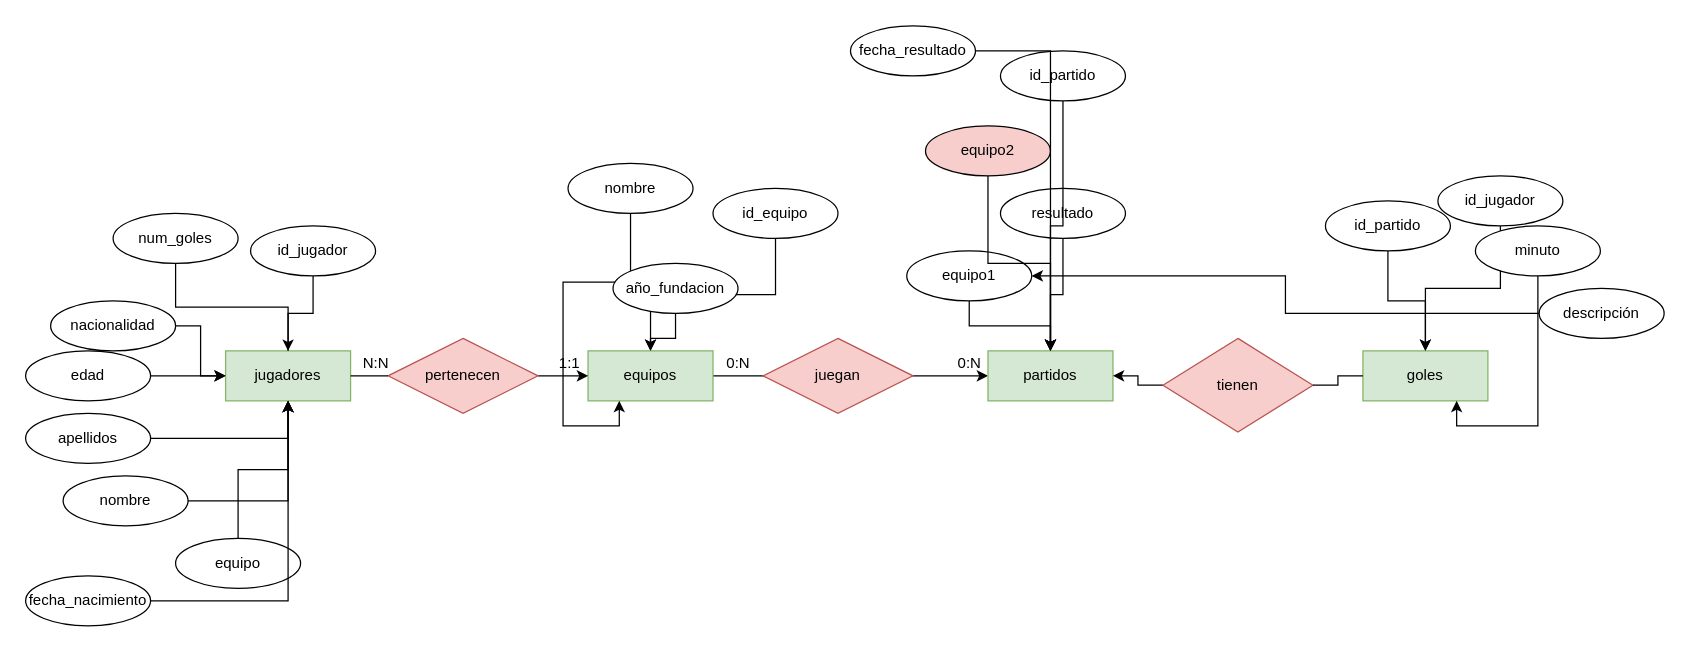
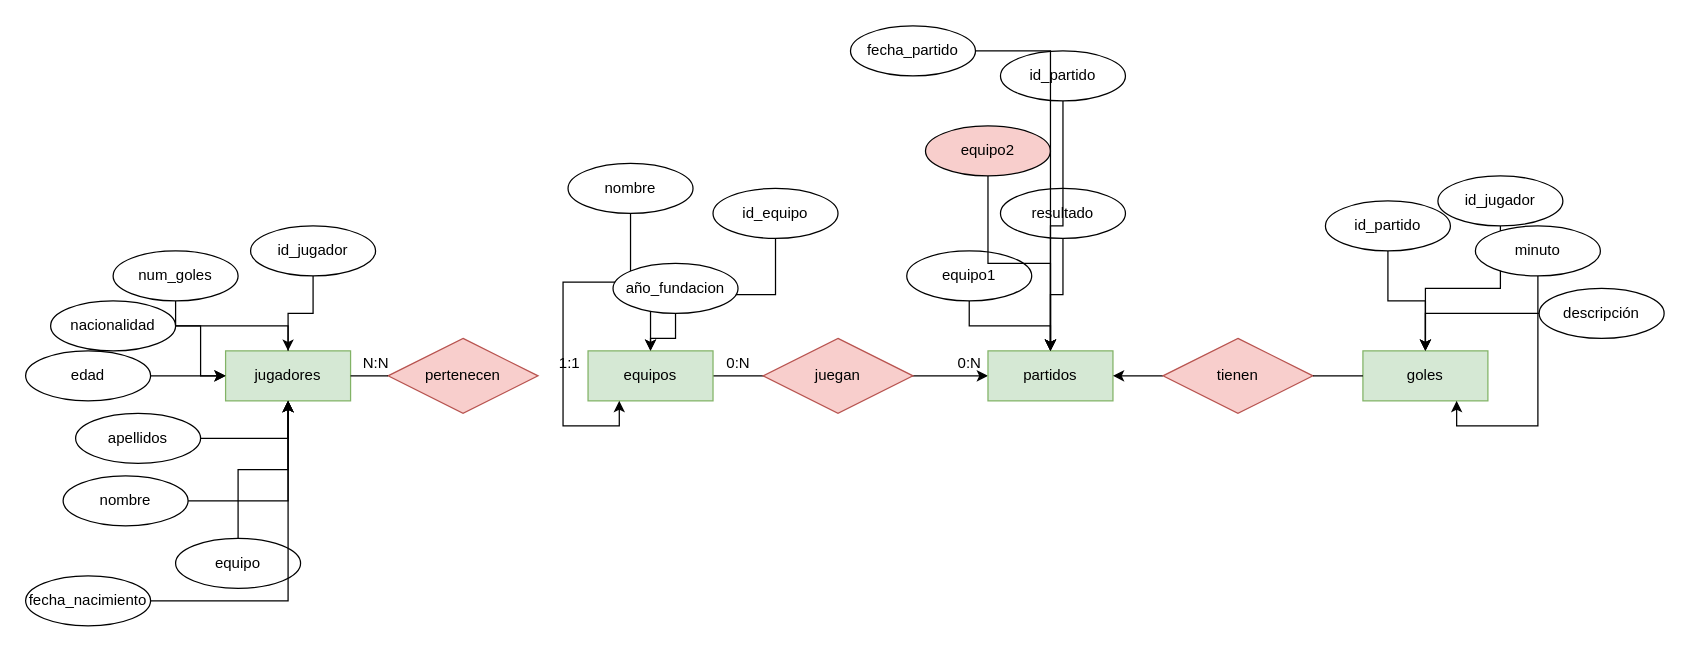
- <mxCell id="45" value="fecha_resultado" style="ellipse;whiteSpace=wrap;html=1;align=center;" vertex="1" parent="1"><mxGeometry x="680" y="20" width="100" height="40" as="geometry" /></mxCell>
+ <mxCell id="45" value="fecha_partido" style="ellipse;whiteSpace=wrap;html=1;align=center;" vertex="1" parent="1"><mxGeometry x="680" y="20" width="100" height="40" as="geometry" /></mxCell>
- <mxCell id="23" value="num_goles" style="ellipse;whiteSpace=wrap;html=1;align=center;" vertex="1" parent="1"><mxGeometry x="90" y="170" width="100" height="40" as="geometry" /></mxCell>
+ <mxCell id="23" value="num_goles" style="ellipse;whiteSpace=wrap;html=1;align=center;" vertex="1" parent="1"><mxGeometry y="200" width="100" height="40" as="geometry" x="90" /></mxCell>
- <mxCell id="56" style="edgeStyle=orthogonalEdgeStyle;rounded=0;orthogonalLoop=1;jettySize=auto;html=1;" edge="1" parent="1" source="57" target="37"><mxGeometry relative="1" as="geometry" /></mxCell>
+ <mxCell id="56" style="edgeStyle=orthogonalEdgeStyle;rounded=0;orthogonalLoop=1;jettySize=auto;html=1;" edge="1" parent="1" source="57" target="47"><mxGeometry relative="1" as="geometry" /></mxCell>
- <mxCell id="5" style="edgeStyle=orthogonalEdgeStyle;rounded=0;orthogonalLoop=1;jettySize=auto;html=1;startArrow=none;" edge="1" parent="1" source="8" target="3"><mxGeometry relative="1" as="geometry" /></mxCell>
- <mxCell id="48" value="tienen" style="shape=rhombus;perimeter=rhombusPerimeter;whiteSpace=wrap;html=1;align=center;fillColor=#f8cecc;strokeColor=#b85450;" vertex="1" parent="1"><mxGeometry x="930" y="270" width="120" height="75" as="geometry" /></mxCell>
+ <mxCell id="48" value="tienen" style="shape=rhombus;perimeter=rhombusPerimeter;whiteSpace=wrap;html=1;align=center;fillColor=#f8cecc;strokeColor=#b85450;" vertex="1" parent="1"><mxGeometry x="930" y="270" width="120" height="60" as="geometry" /></mxCell>
- <mxCell id="17" value="apellidos" style="ellipse;whiteSpace=wrap;html=1;align=center;" vertex="1" parent="1"><mxGeometry x="20" y="330" width="100" height="40" as="geometry" /></mxCell>
+ <mxCell id="17" value="apellidos" style="ellipse;whiteSpace=wrap;html=1;align=center;" vertex="1" parent="1"><mxGeometry x="60" y="330" width="100" height="40" as="geometry" /></mxCell>
